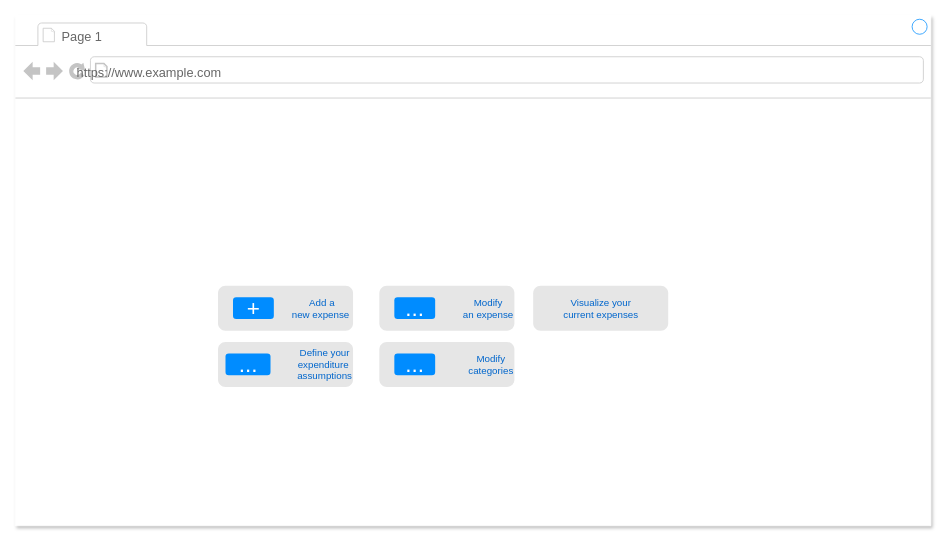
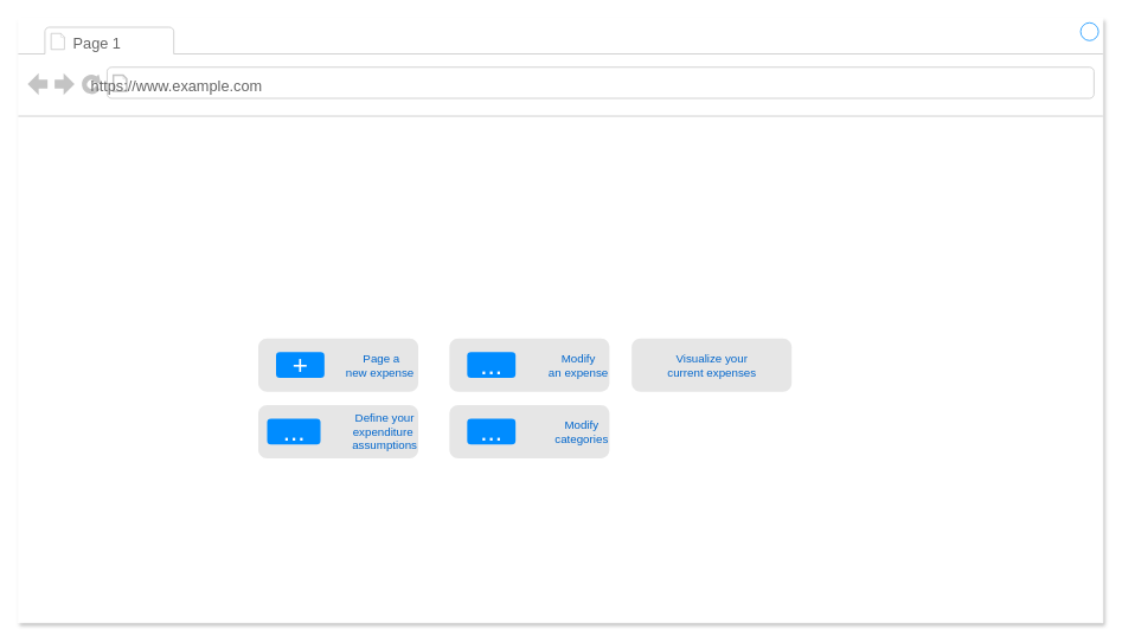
- <mxCell id="5" value="&lt;div style=&quot;text-align: center;&quot;&gt;&lt;span style=&quot;background-color: initial;&quot;&gt;Add a&lt;/span&gt;&lt;/div&gt;new expense&amp;nbsp;" style="strokeWidth=1;shadow=0;dashed=0;align=right;html=1;shape=mxgraph.mockup.buttons.multiButton;fillColor=#E6E6E6;strokeColor=none;mainText=;subText=;fontSize=13;fontColor=#0066CC;" parent="2" vertex="1"><mxGeometry x="270" y="360" width="180" height="60" as="geometry" /></mxCell>
+ <mxCell id="5" value="&lt;div style=&quot;text-align: center;&quot;&gt;&lt;span style=&quot;background-color: initial;&quot;&gt;Page a&lt;/span&gt;&lt;/div&gt;new expense&amp;nbsp;" style="strokeWidth=1;shadow=0;dashed=0;align=right;html=1;shape=mxgraph.mockup.buttons.multiButton;fillColor=#E6E6E6;strokeColor=none;mainText=;subText=;fontSize=13;fontColor=#0066CC;" parent="2" vertex="1"><mxGeometry x="270" y="360" width="180" height="60" as="geometry" /></mxCell>
